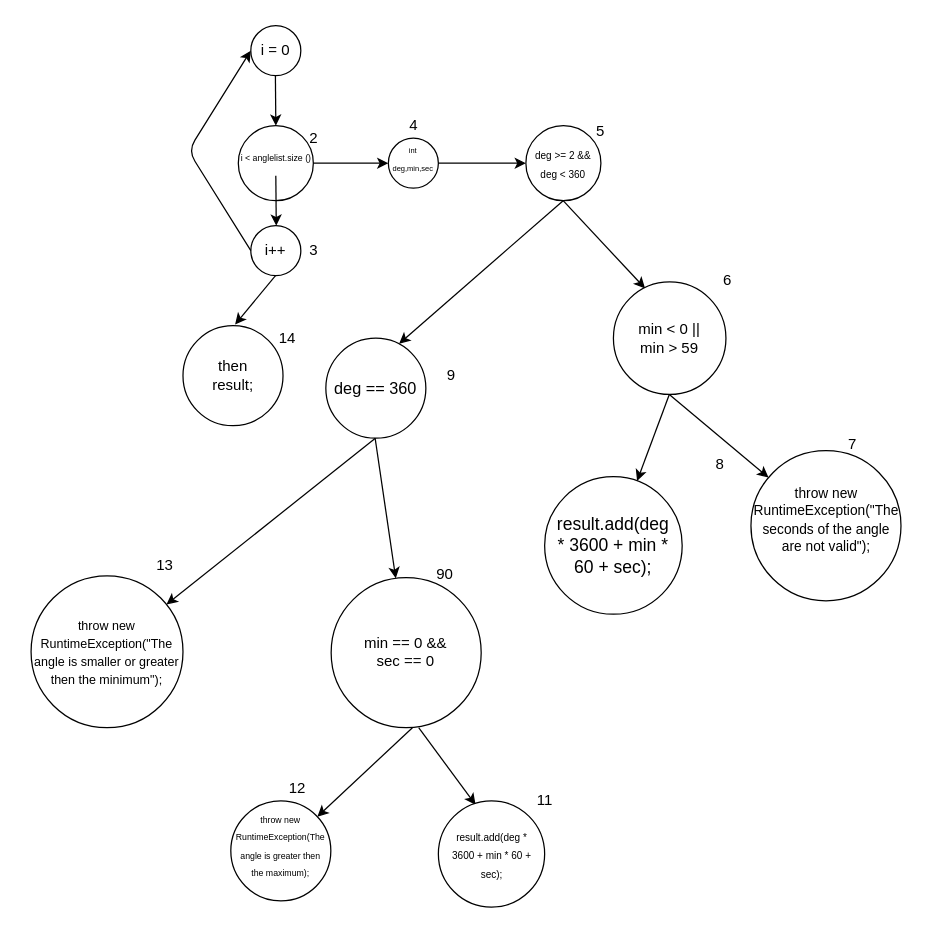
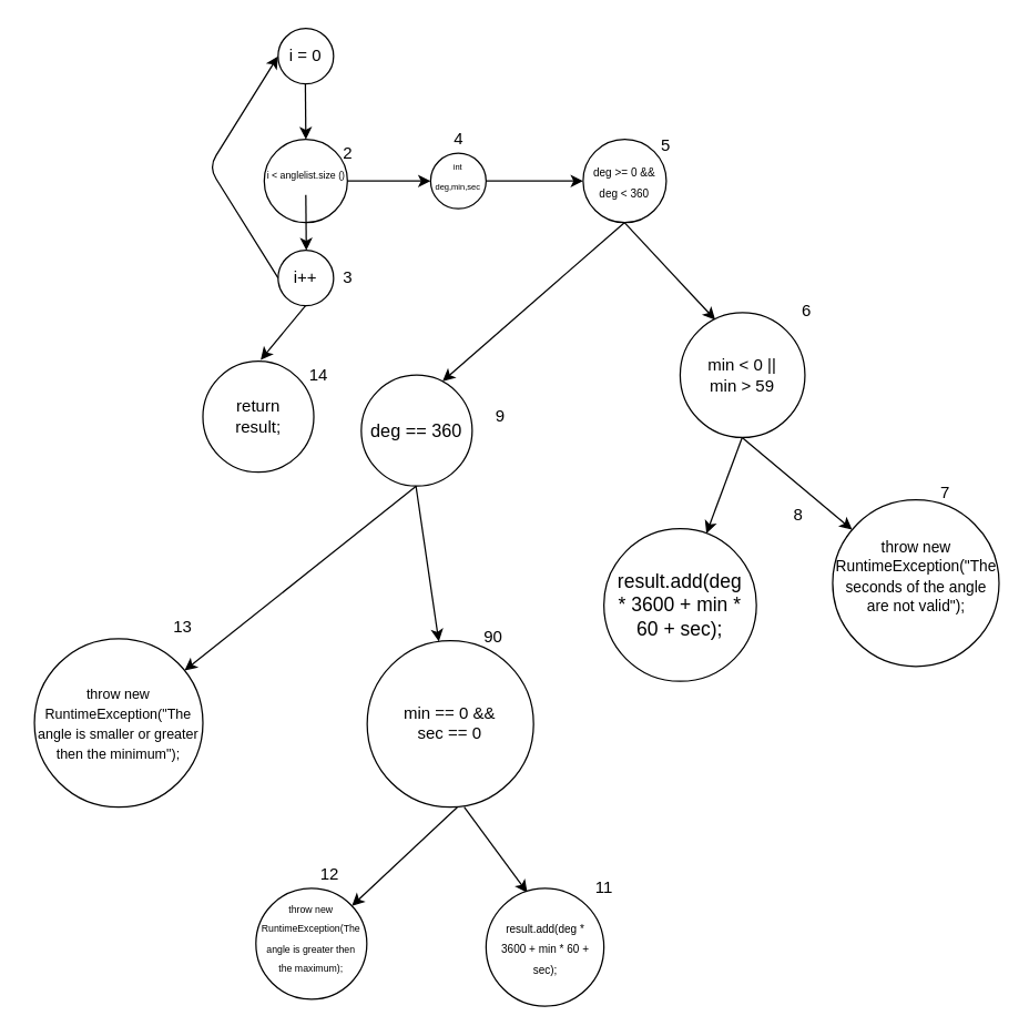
- <mxCell id="21" value="&lt;font style=&quot;font-size: 8px&quot;&gt;deg &amp;gt;= 2 &amp;amp;&amp;amp; &lt;br&gt;deg &amp;lt; 360&lt;/font&gt;" style="text;html=1;strokeColor=none;fillColor=none;align=center;verticalAlign=middle;whiteSpace=wrap;rounded=0;" vertex="1" parent="1"><mxGeometry x="425" y="120" width="50" height="20" as="geometry" /></mxCell>
+ <mxCell id="21" value="&lt;font style=&quot;font-size: 8px&quot;&gt;deg &amp;gt;= 0 &amp;amp;&amp;amp; &lt;br&gt;deg &amp;lt; 360&lt;/font&gt;" style="text;html=1;strokeColor=none;fillColor=none;align=center;verticalAlign=middle;whiteSpace=wrap;rounded=0;" vertex="1" parent="1"><mxGeometry x="425" y="120" width="50" height="20" as="geometry" /></mxCell>
- <mxCell id="47" value="then result;" style="text;html=1;strokeColor=none;fillColor=none;align=center;verticalAlign=middle;whiteSpace=wrap;rounded=0;" vertex="1" parent="1"><mxGeometry x="160.75" y="285" width="50" height="30" as="geometry" /></mxCell>
+ <mxCell id="47" value="return result;" style="text;html=1;strokeColor=none;fillColor=none;align=center;verticalAlign=middle;whiteSpace=wrap;rounded=0;" vertex="1" parent="1"><mxGeometry x="160.75" y="285" width="50" height="30" as="geometry" /></mxCell>
